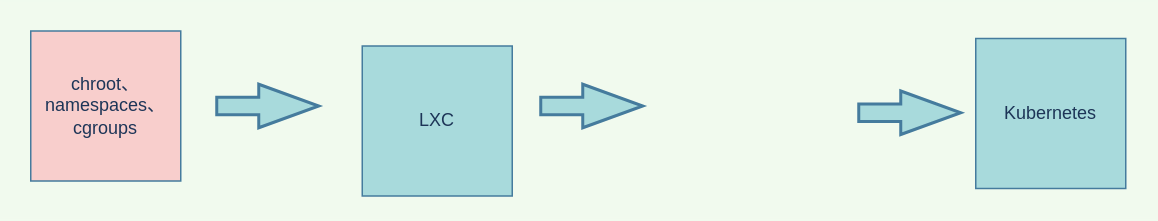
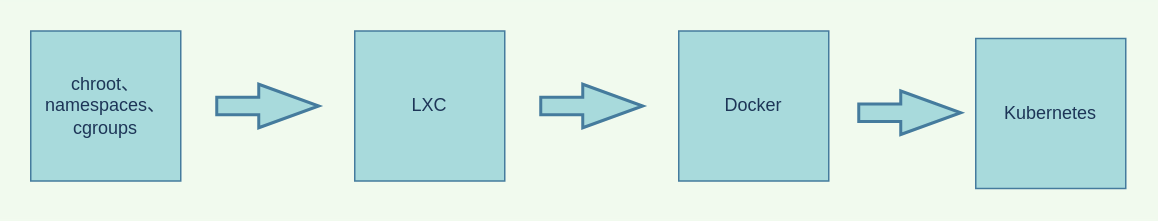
- <mxCell id="2" value="chroot、namespaces、cgroups" style="whiteSpace=wrap;html=1;aspect=fixed;fillColor=#f8cecc;strokeColor=#457B9D;fontColor=#1D3557;" vertex="1" parent="1"><mxGeometry x="20" y="20" width="100" height="100" as="geometry" /></mxCell>
+ <mxCell id="2" value="chroot、namespaces、cgroups" style="whiteSpace=wrap;html=1;aspect=fixed;fillColor=#A8DADC;strokeColor=#457B9D;fontColor=#1D3557;" vertex="1" parent="1"><mxGeometry x="20" y="20" width="100" height="100" as="geometry" /></mxCell>
+ <mxCell id="4" value="Docker" style="whiteSpace=wrap;html=1;aspect=fixed;fillColor=#A8DADC;strokeColor=#457B9D;fontColor=#1D3557;" vertex="1" parent="1"><mxGeometry x="452" y="20" width="100" height="100" as="geometry" /></mxCell>
- <mxCell id="3" value="LXC" style="whiteSpace=wrap;html=1;aspect=fixed;fillColor=#A8DADC;strokeColor=#457B9D;fontColor=#1D3557;" vertex="1" parent="1"><mxGeometry x="241" y="30" width="100" height="100" as="geometry" /></mxCell>
+ <mxCell id="3" value="LXC" style="whiteSpace=wrap;html=1;aspect=fixed;fillColor=#A8DADC;strokeColor=#457B9D;fontColor=#1D3557;" vertex="1" parent="1"><mxGeometry x="236" y="20" width="100" height="100" as="geometry" /></mxCell>
